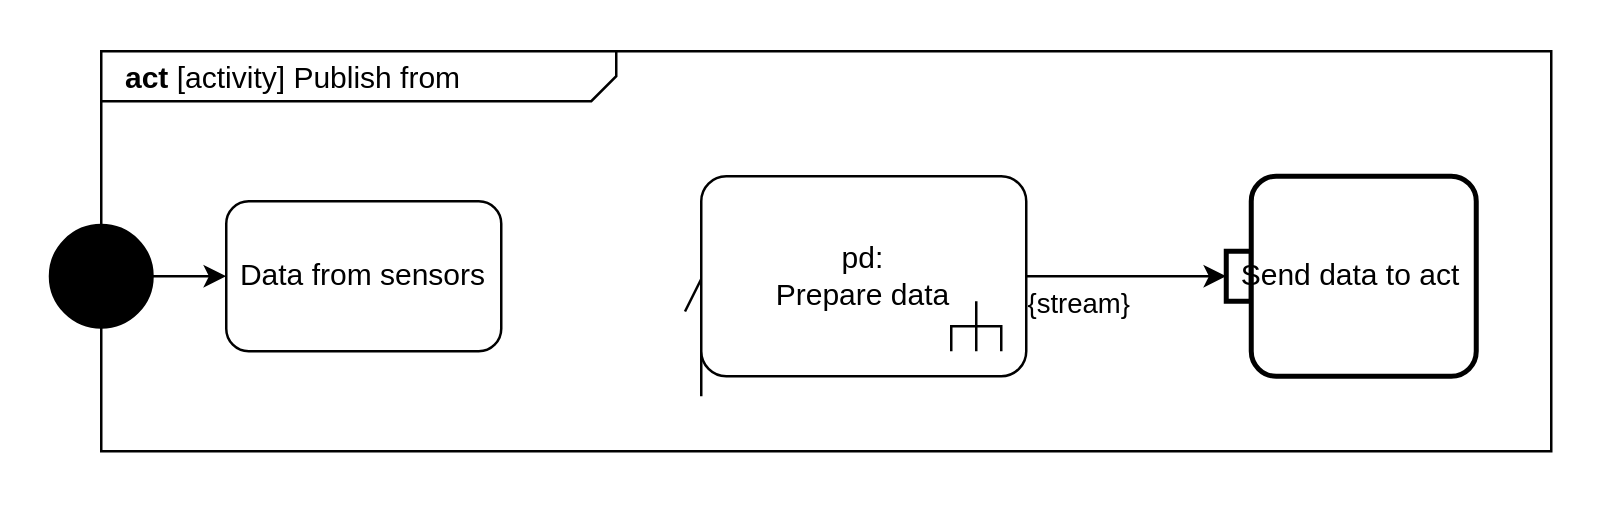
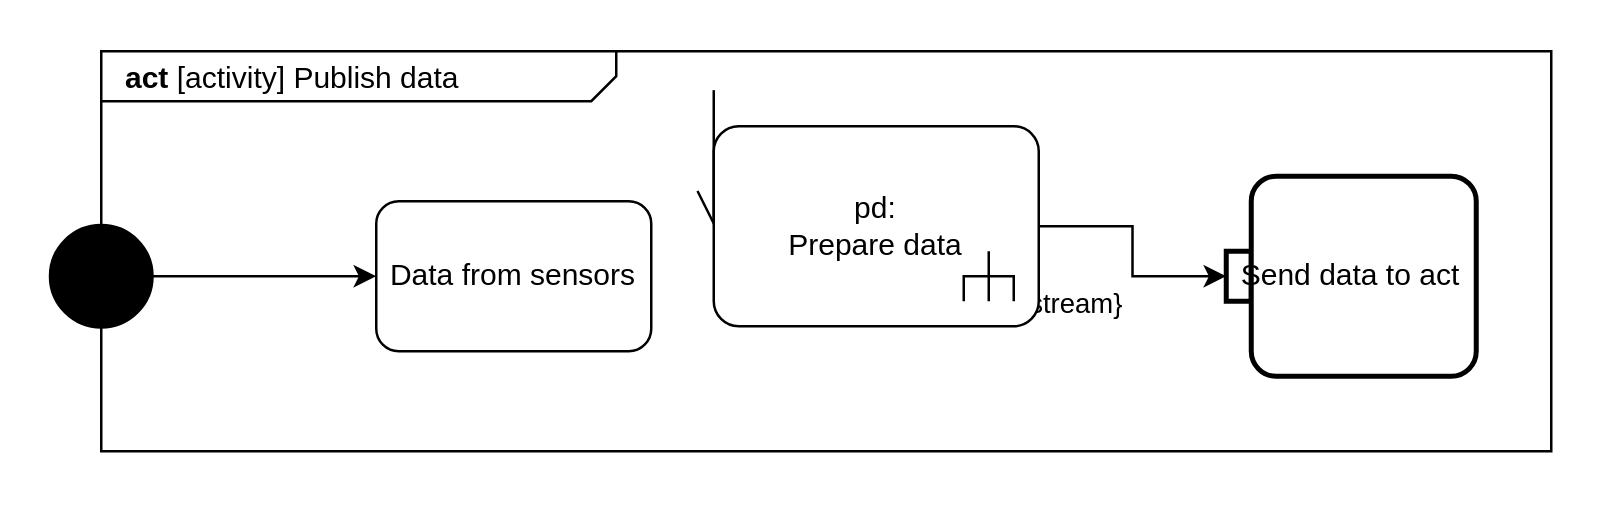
- <mxCell id="2" value="&lt;p style=&quot;margin: 0px ; margin-top: 4px ; margin-left: 10px ; text-align: left&quot;&gt;&lt;b&gt;act&lt;/b&gt;   [activity] Publish from&lt;/p&gt;" style="html=1;shape=mxgraph.sysml.package;align=left;spacingLeft=5;verticalAlign=top;spacingTop=-3;labelX=206;html=1;overflow=fill;" parent="1" vertex="1"><mxGeometry x="40" y="20" width="580" height="160" as="geometry" /></mxCell>
+ <mxCell id="2" value="&lt;p style=&quot;margin: 0px ; margin-top: 4px ; margin-left: 10px ; text-align: left&quot;&gt;&lt;b&gt;act&lt;/b&gt;   [activity] Publish data&lt;/p&gt;" style="html=1;shape=mxgraph.sysml.package;align=left;spacingLeft=5;verticalAlign=top;spacingTop=-3;labelX=206;html=1;overflow=fill;" parent="1" vertex="1"><mxGeometry x="40" y="20" width="580" height="160" as="geometry" /></mxCell>
- <mxCell id="6" value="Data from sensors" style="shape=rect;html=1;rounded=1;whiteSpace=wrap;align=center;" parent="1" vertex="1"><mxGeometry x="90" y="80" width="110" height="60" as="geometry" /></mxCell>
+ <mxCell id="6" value="Data from sensors" style="shape=rect;html=1;rounded=1;whiteSpace=wrap;align=center;" parent="1" vertex="1"><mxGeometry x="150" y="80" width="110" height="60" as="geometry" /></mxCell>
- <mxCell id="9" value="pd:&lt;br&gt;Prepare data" style="html=1;shape=mxgraph.sysml.callBehAct;whiteSpace=wrap;align=center;" parent="1" vertex="1"><mxGeometry x="280" y="70" width="130" height="80" as="geometry" /></mxCell>
+ <mxCell id="9" value="pd:&lt;br&gt;Prepare data" style="html=1;shape=mxgraph.sysml.callBehAct;whiteSpace=wrap;align=center;" parent="1" vertex="1"><mxGeometry x="285" y="50" width="130" height="80" as="geometry" /></mxCell>
